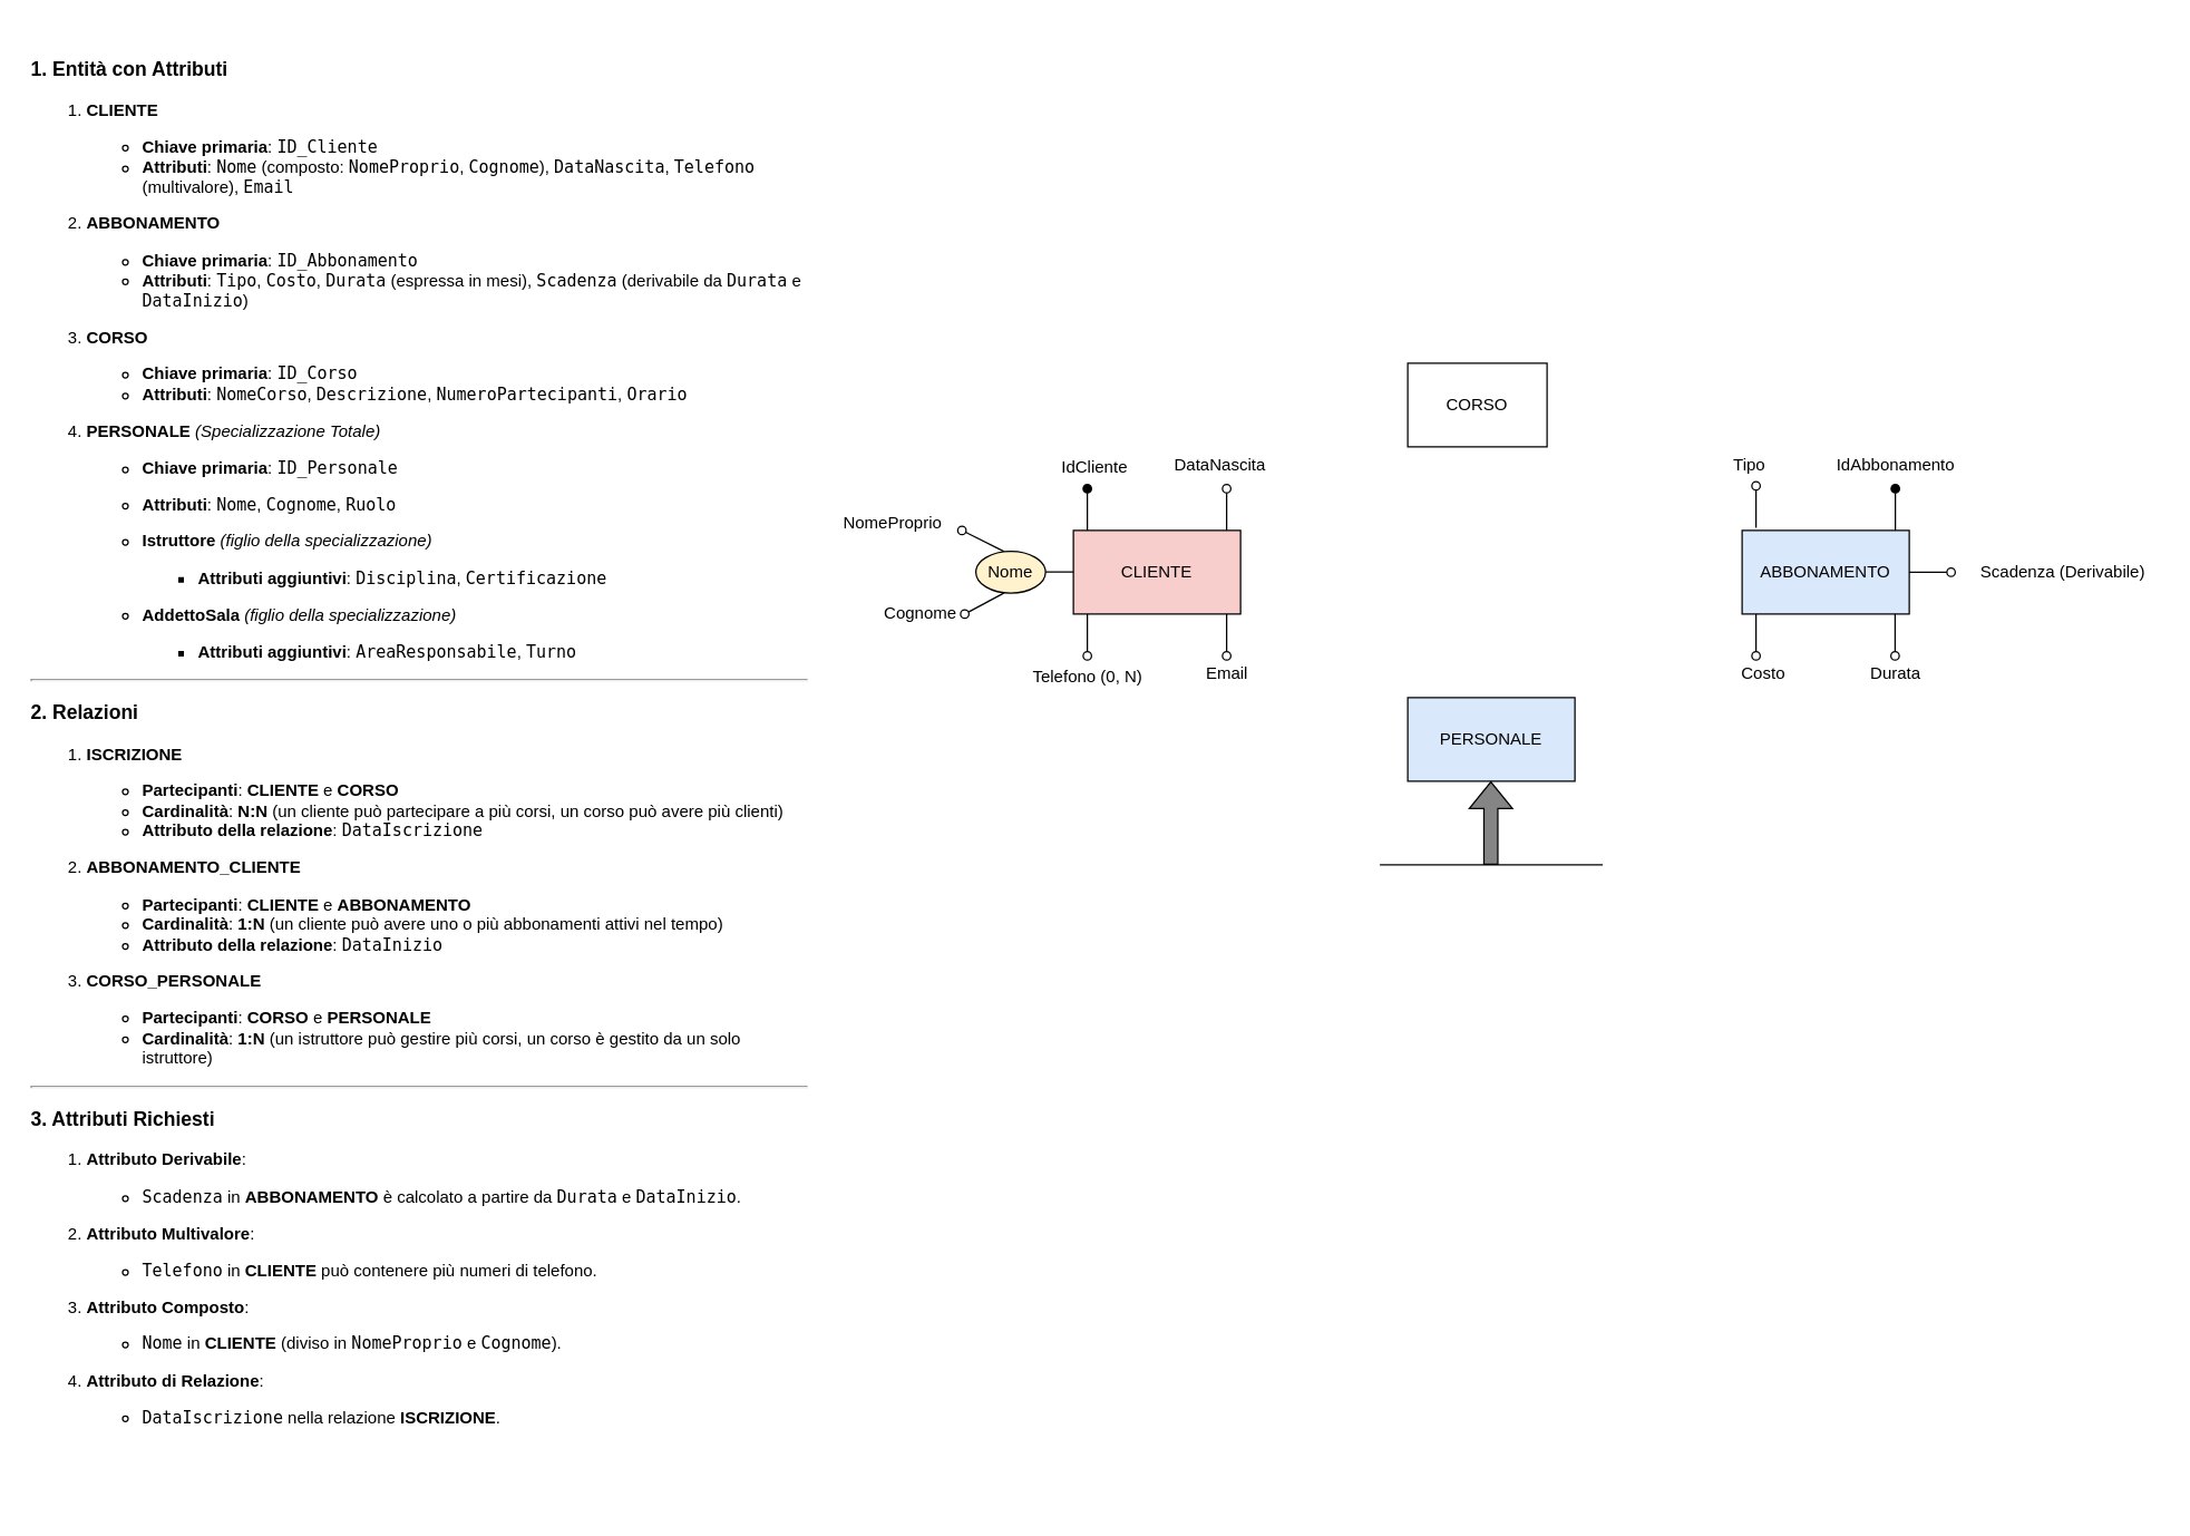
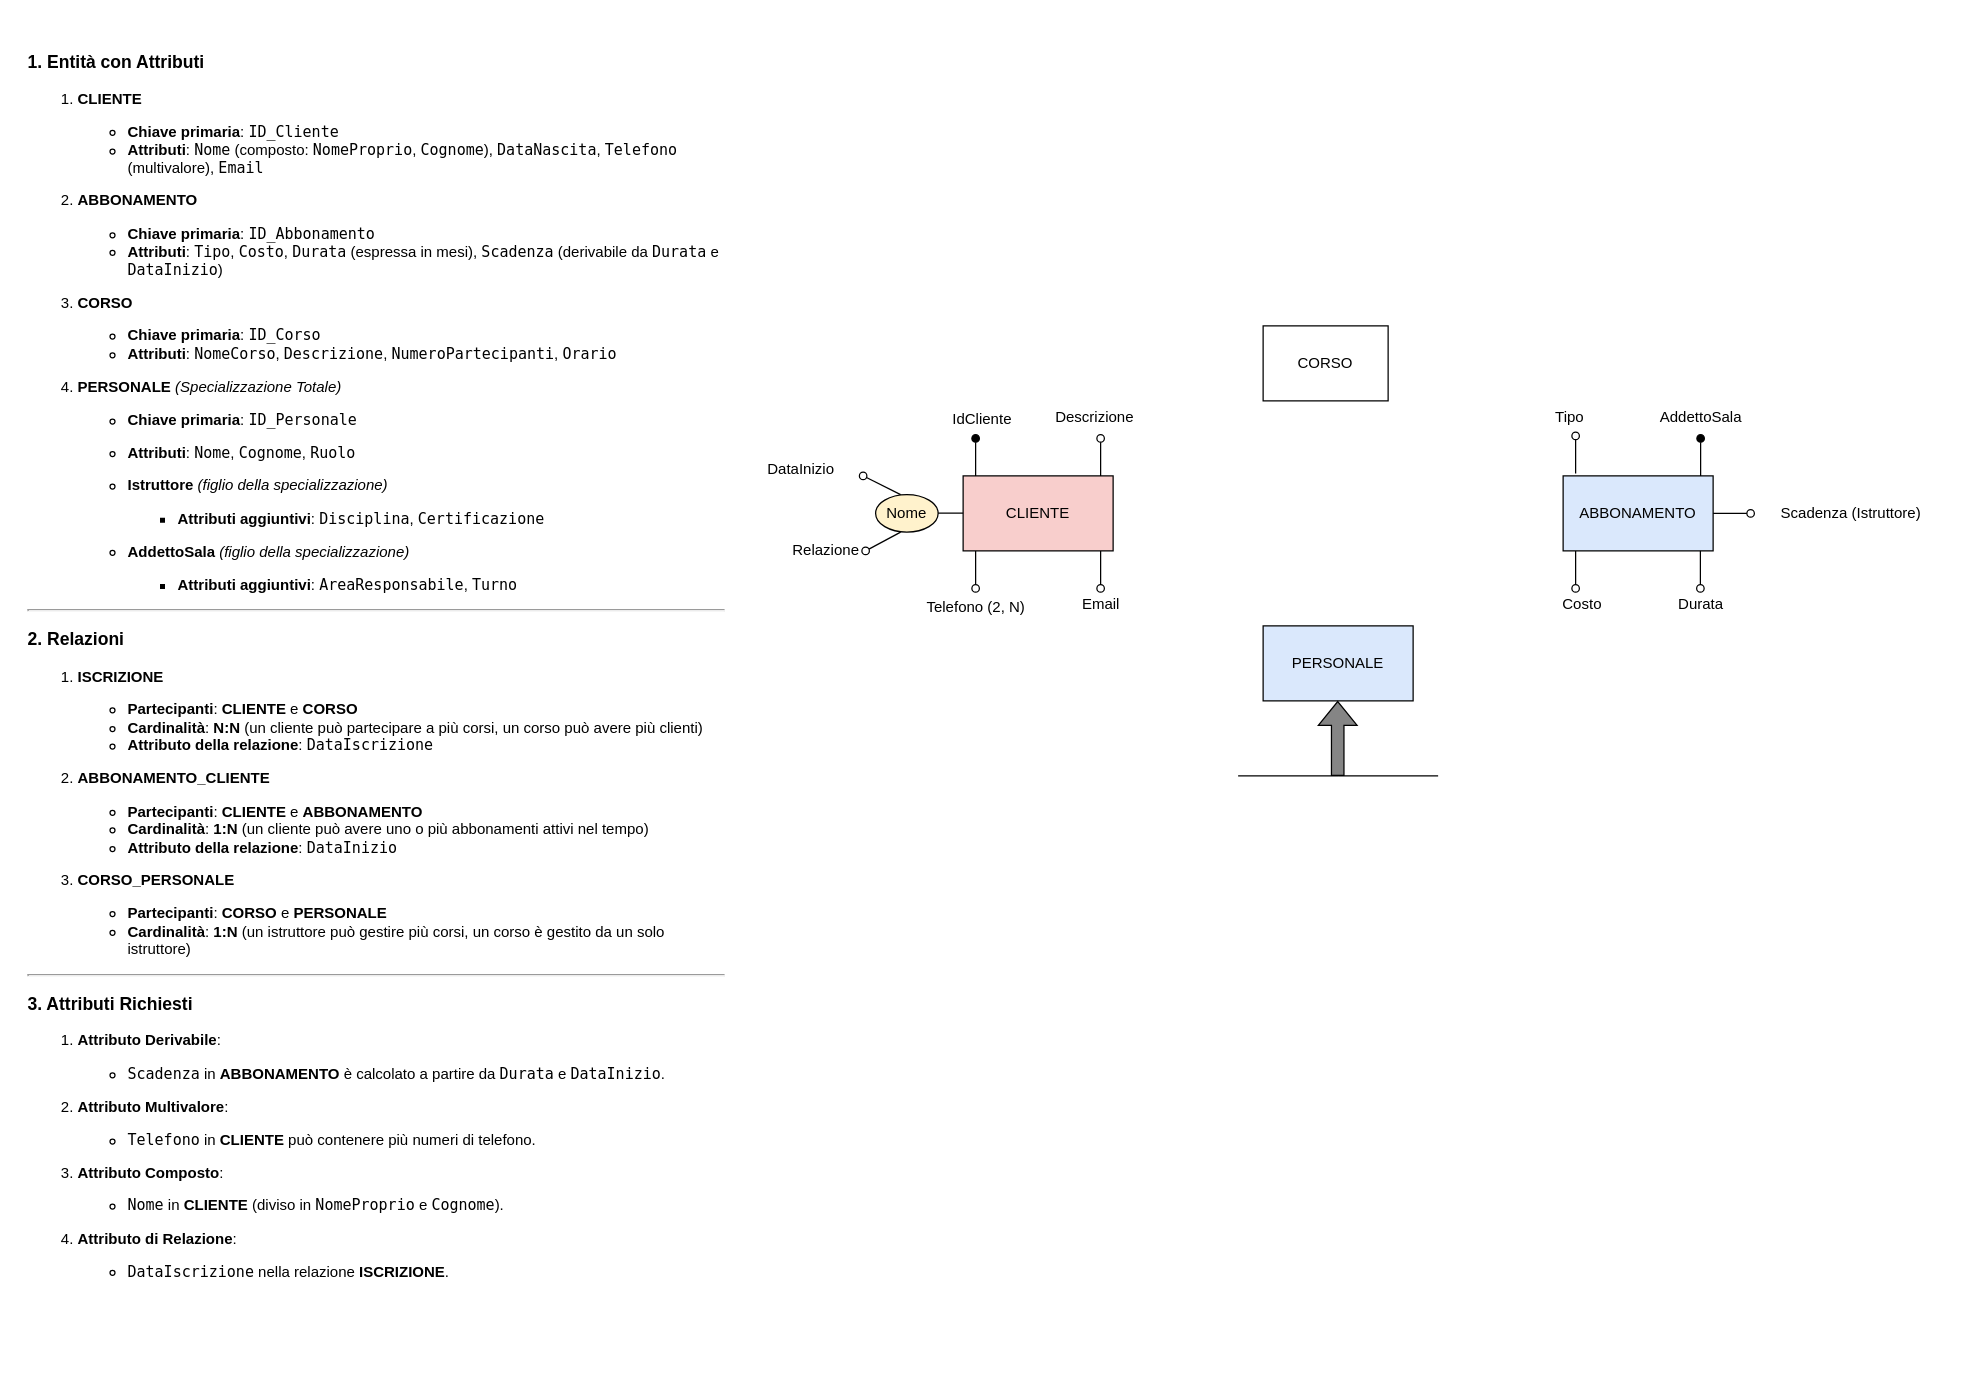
- <mxCell id="19" value="DataNascita" style="text;html=1;align=center;verticalAlign=middle;resizable=0;points=[];autosize=1;strokeColor=none;fillColor=none;" vertex="1" parent="1"><mxGeometry x="830" y="318" width="90" height="30" as="geometry" /></mxCell>
+ <mxCell id="19" value="Descrizione" style="text;html=1;align=center;verticalAlign=middle;resizable=0;points=[];autosize=1;strokeColor=none;fillColor=none;" vertex="1" parent="1"><mxGeometry x="830" y="318" width="90" height="30" as="geometry" /></mxCell>
- <mxCell id="26" value="IdAbbonamento" style="text;html=1;align=center;verticalAlign=middle;resizable=0;points=[];autosize=1;strokeColor=none;fillColor=none;" vertex="1" parent="1"><mxGeometry x="1305" y="318" width="110" height="30" as="geometry" /></mxCell>
+ <mxCell id="26" value="AddettoSala" style="text;html=1;align=center;verticalAlign=middle;resizable=0;points=[];autosize=1;strokeColor=none;fillColor=none;" vertex="1" parent="1"><mxGeometry x="1305" y="318" width="110" height="30" as="geometry" /></mxCell>
- <mxCell id="14" value="NomeProprio" style="text;html=1;align=center;verticalAlign=middle;resizable=0;points=[];autosize=1;strokeColor=none;fillColor=none;" parent="1" vertex="1"><mxGeometry x="590" y="360" width="100" height="30" as="geometry" /></mxCell>
+ <mxCell id="14" value="DataInizio" style="text;html=1;align=center;verticalAlign=middle;resizable=0;points=[];autosize=1;strokeColor=none;fillColor=none;" parent="1" vertex="1"><mxGeometry x="590" y="360" width="100" height="30" as="geometry" /></mxCell>
- <mxCell id="33" value="Scadenza (Derivabile)" style="text;html=1;align=center;verticalAlign=middle;resizable=0;points=[];autosize=1;strokeColor=none;fillColor=none;" vertex="1" parent="1"><mxGeometry x="1410" y="395" width="140" height="30" as="geometry" /></mxCell>
+ <mxCell id="33" value="Scadenza (Istruttore)" style="text;html=1;align=center;verticalAlign=middle;resizable=0;points=[];autosize=1;strokeColor=none;fillColor=none;" vertex="1" parent="1"><mxGeometry x="1410" y="395" width="140" height="30" as="geometry" /></mxCell>
- <mxCell id="16" value="Cognome" style="text;html=1;align=center;verticalAlign=middle;resizable=0;points=[];autosize=1;strokeColor=none;fillColor=none;" parent="1" vertex="1"><mxGeometry x="620" y="425" width="80" height="30" as="geometry" /></mxCell>
+ <mxCell id="16" value="Relazione" style="text;html=1;align=center;verticalAlign=middle;resizable=0;points=[];autosize=1;strokeColor=none;fillColor=none;" parent="1" vertex="1"><mxGeometry x="620" y="425" width="80" height="30" as="geometry" /></mxCell>
- <mxCell id="21" value="&lt;div&gt;Telefono (0, N)&lt;/div&gt;" style="text;html=1;align=center;verticalAlign=middle;resizable=0;points=[];autosize=1;strokeColor=none;fillColor=none;" vertex="1" parent="1"><mxGeometry y="470" width="100" height="30" as="geometry" x="730" /></mxCell>
+ <mxCell id="21" value="&lt;div&gt;Telefono (2, N)&lt;/div&gt;" style="text;html=1;align=center;verticalAlign=middle;resizable=0;points=[];autosize=1;strokeColor=none;fillColor=none;" vertex="1" parent="1"><mxGeometry y="470" width="100" height="30" as="geometry" x="730" /></mxCell>
